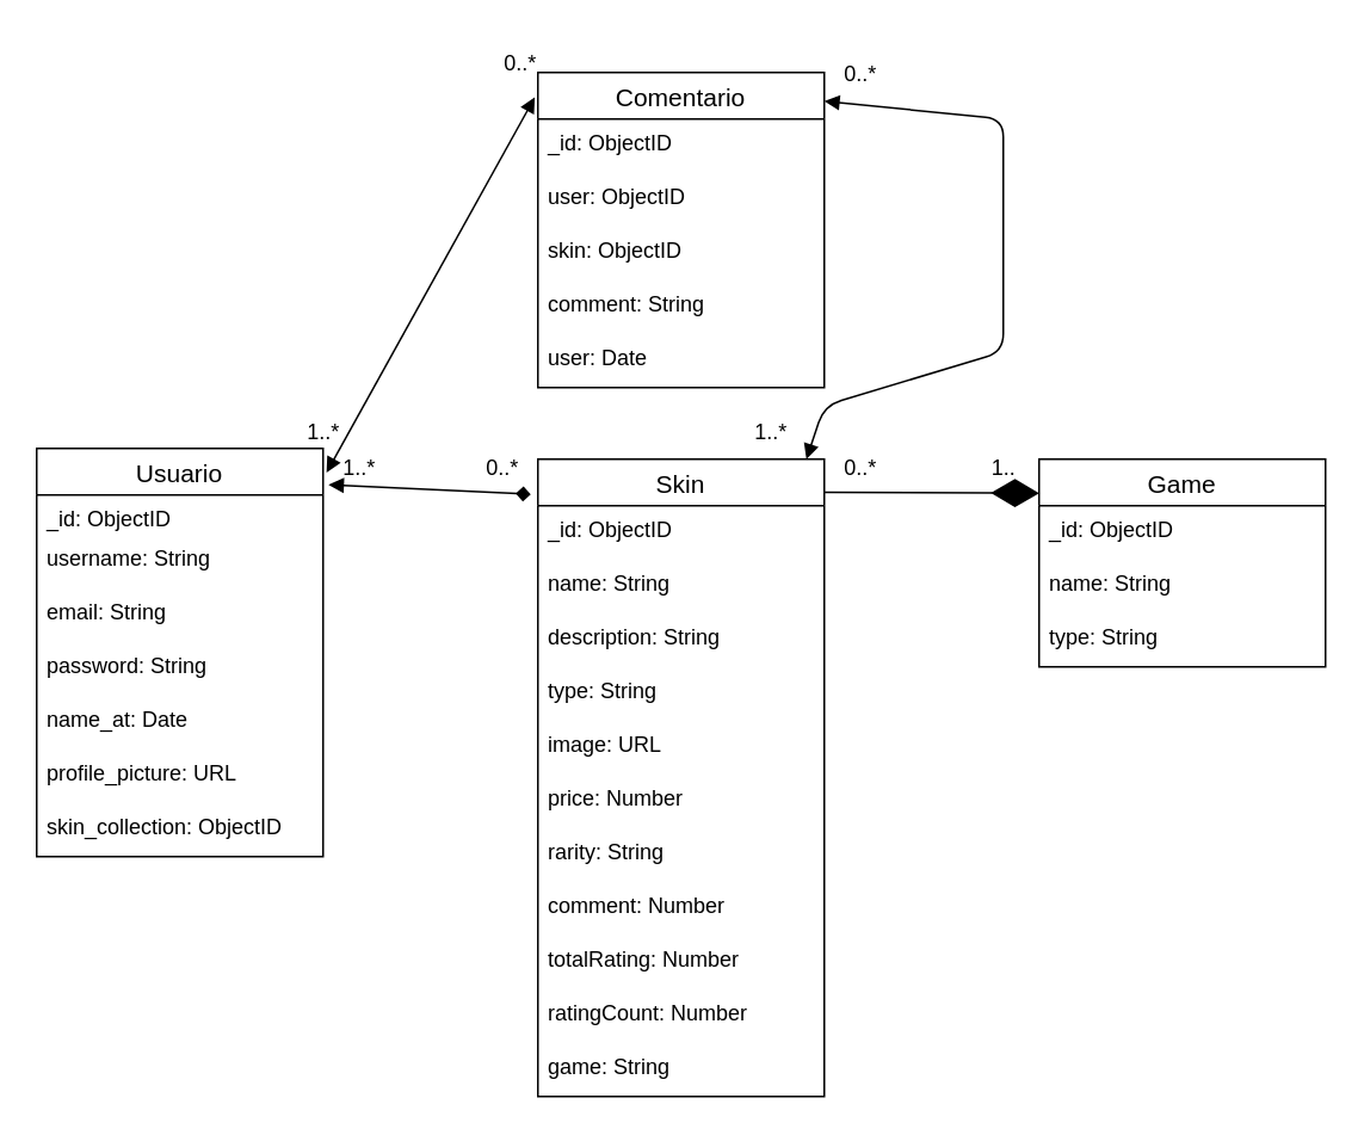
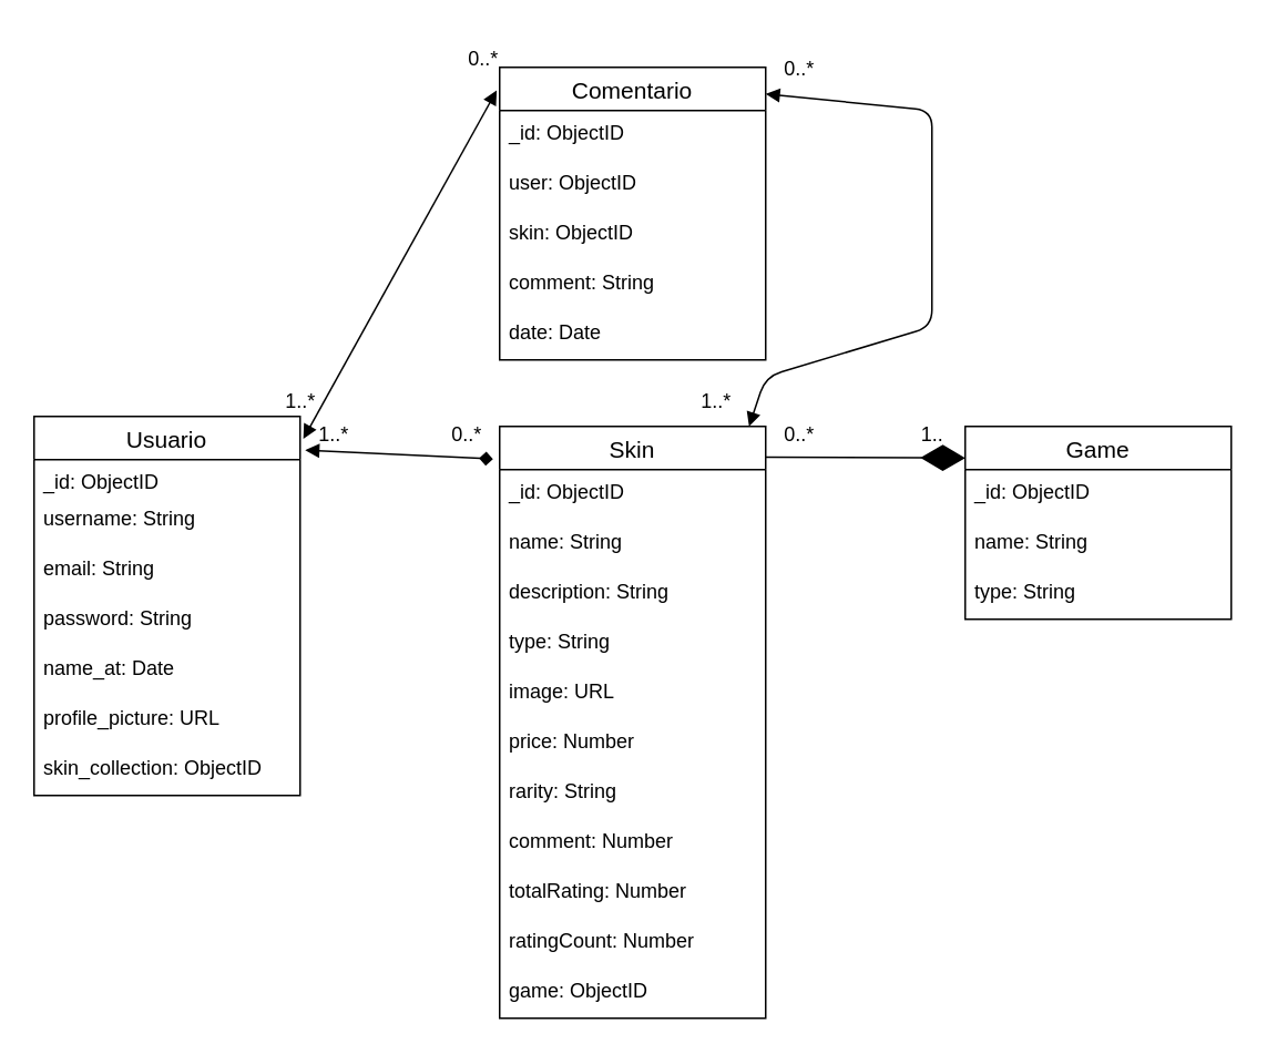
- <mxCell id="27" value="user: Date" style="text;strokeColor=none;fillColor=none;spacingLeft=4;spacingRight=4;overflow=hidden;rotatable=0;points=[[0,0.5],[1,0.5]];portConstraint=eastwest;fontSize=12;" parent="22" vertex="1"><mxGeometry y="146" width="160" height="30" as="geometry" /></mxCell>
+ <mxCell id="27" value="date: Date" style="text;strokeColor=none;fillColor=none;spacingLeft=4;spacingRight=4;overflow=hidden;rotatable=0;points=[[0,0.5],[1,0.5]];portConstraint=eastwest;fontSize=12;" parent="22" vertex="1"><mxGeometry y="146" width="160" height="30" as="geometry" /></mxCell>
- <mxCell id="21" value="game: String" style="text;strokeColor=none;fillColor=none;spacingLeft=4;spacingRight=4;overflow=hidden;rotatable=0;points=[[0,0.5],[1,0.5]];portConstraint=eastwest;fontSize=12;" parent="10" vertex="1"><mxGeometry y="326" width="160" height="30" as="geometry" /></mxCell>
+ <mxCell id="21" value="game: ObjectID" style="text;strokeColor=none;fillColor=none;spacingLeft=4;spacingRight=4;overflow=hidden;rotatable=0;points=[[0,0.5],[1,0.5]];portConstraint=eastwest;fontSize=12;" parent="10" vertex="1"><mxGeometry y="326" width="160" height="30" as="geometry" /></mxCell>
